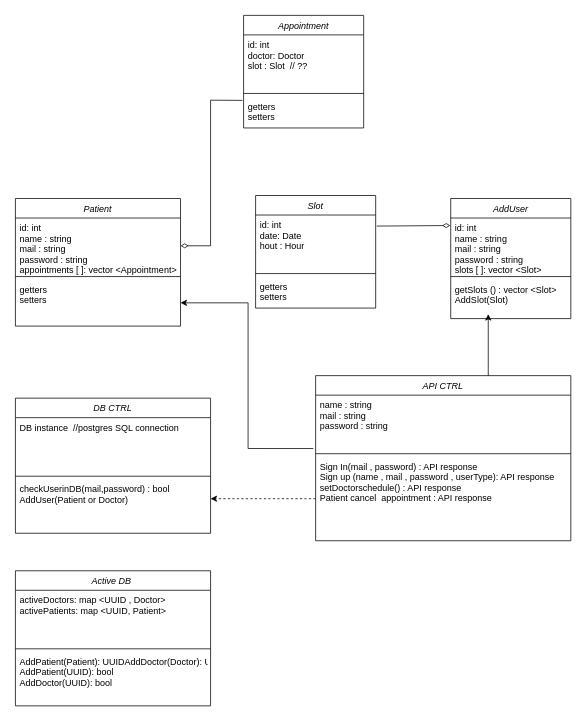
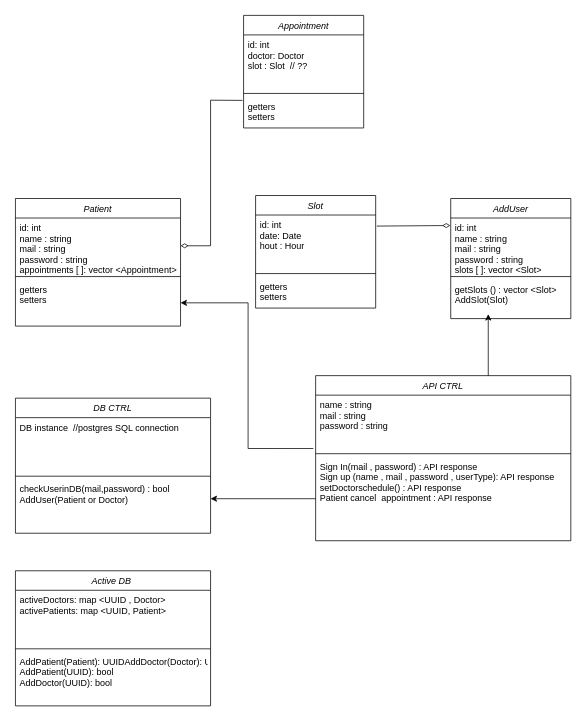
- <mxCell id="19" style="edgeStyle=orthogonalEdgeStyle;rounded=0;orthogonalLoop=1;jettySize=auto;html=1;entryX=1;entryY=0.361;entryDx=0;entryDy=0;entryPerimeter=0;dashed=1;" parent="1" source="18" target="13" edge="1"><mxGeometry relative="1" as="geometry" /></mxCell>
+ <mxCell id="19" style="edgeStyle=orthogonalEdgeStyle;rounded=0;orthogonalLoop=1;jettySize=auto;html=1;entryX=1;entryY=0.361;entryDx=0;entryDy=0;entryPerimeter=0;" parent="1" source="18" target="13" edge="1"><mxGeometry relative="1" as="geometry" /></mxCell>
